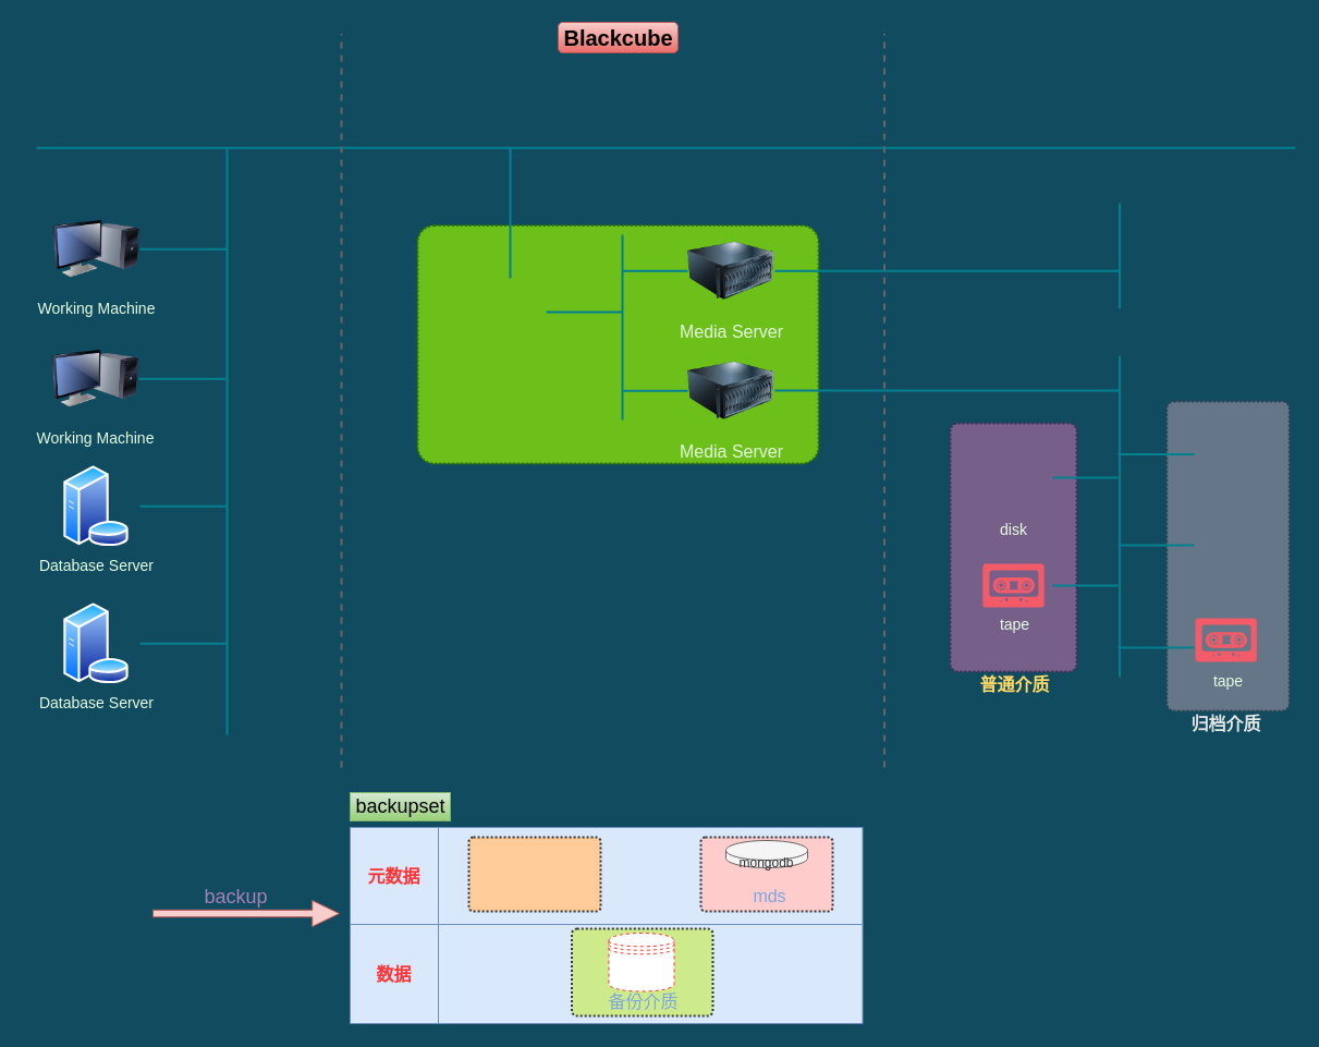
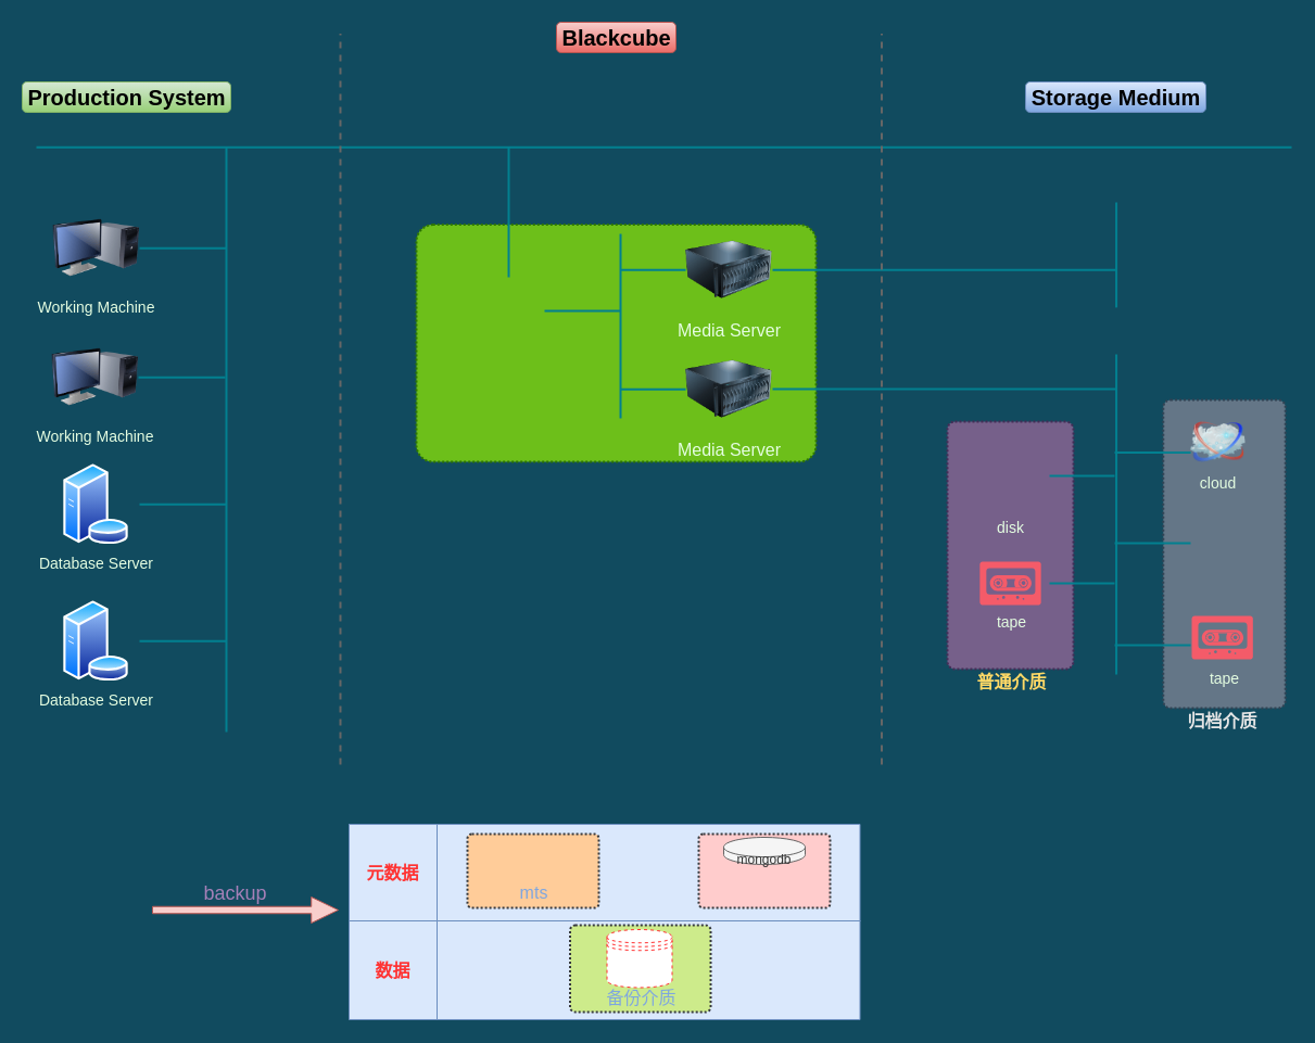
+ <mxCell id="35" value="&lt;span lang=&quot;en&quot; class=&quot;VIiyi&quot; style=&quot;font-size: 20px;&quot;&gt;Production System&lt;/span&gt;" style="text;html=1;align=center;verticalAlign=middle;resizable=0;points=[];autosize=1;strokeColor=#82b366;fillColor=#d5e8d4;fontSize=20;rounded=1;fontStyle=1;gradientColor=#97d077;movable=0;rotatable=0;deletable=0;editable=0;connectable=0;" parent="1" vertex="1"><mxGeometry x="20" y="75" width="192" height="28" as="geometry" /></mxCell>
+ <mxCell id="37" value="&lt;span lang=&quot;en&quot; class=&quot;VIiyi&quot; style=&quot;font-size: 20px;&quot;&gt;Storage Medium&lt;/span&gt;" style="text;html=1;align=center;verticalAlign=middle;resizable=0;points=[];autosize=1;strokeColor=#6c8ebf;fillColor=#dae8fc;fontSize=20;rounded=1;fontStyle=1;gradientColor=#7ea6e0;movable=0;rotatable=0;deletable=0;editable=0;connectable=0;" parent="1" vertex="1"><mxGeometry x="944" y="75" width="166" height="28" as="geometry" /></mxCell>
+ <mxCell id="31" value="cloud" style="image;html=1;image=img/lib/clip_art/networking/Cloud_128x128.png;labelBackgroundColor=none;fontSize=14;fontColor=#E4FDE1;strokeColor=#028090;strokeWidth=2;fillColor=none;rounded=1;movable=0;resizable=0;rotatable=0;deletable=0;editable=0;connectable=0;" parent="1" vertex="1"><mxGeometry x="1096" y="384.5" width="50.83" height="45" as="geometry" /></mxCell>
- <mxCell id="52" value="backupset" style="text;html=1;align=center;verticalAlign=middle;resizable=0;points=[];autosize=1;strokeColor=#82b366;fillColor=#d5e8d4;gradientColor=#97d077;fontSize=18;movable=0;rotatable=0;deletable=0;editable=0;connectable=0;" parent="1" vertex="1"><mxGeometry x="321" y="727" width="92" height="26" as="geometry" /></mxCell>
+ <mxCell id="51" value="mts" style="text;html=1;align=center;verticalAlign=middle;resizable=0;points=[];autosize=1;strokeColor=none;fillColor=none;fontSize=16;fontColor=#7EA6E0;movable=0;rotatable=0;deletable=0;editable=0;connectable=0;" parent="1" vertex="1"><mxGeometry x="472.5" y="810" width="36" height="23" as="geometry" /></mxCell>
- <mxCell id="55" value="mds" style="text;html=1;align=center;verticalAlign=middle;resizable=0;points=[];autosize=1;strokeColor=none;fillColor=none;fontSize=16;fontColor=#7EA6E0;movable=0;rotatable=0;deletable=0;editable=0;connectable=0;" parent="1" vertex="1"><mxGeometry x="686" y="810" width="40" height="23" as="geometry" /></mxCell>
